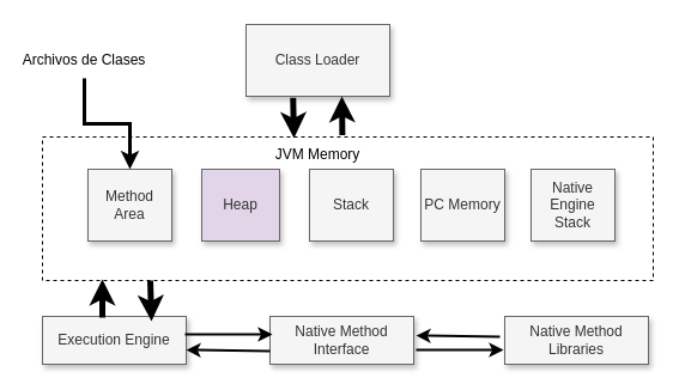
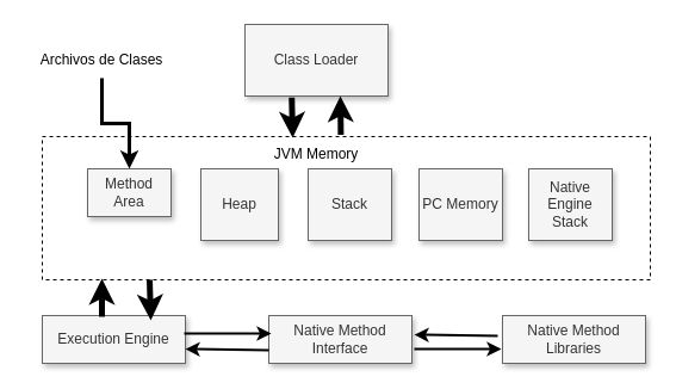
- <mxCell id="5" value="Archivos de Clases" style="text;html=1;align=center;verticalAlign=middle;whiteSpace=wrap;rounded=0;" vertex="1" parent="1"><mxGeometry x="5" y="35" width="130" height="30" as="geometry" /></mxCell>
+ <mxCell id="5" value="Archivos de Clases" style="text;html=1;align=center;verticalAlign=middle;whiteSpace=wrap;rounded=0;" vertex="1" parent="1"><mxGeometry x="20" y="35" width="130" height="30" as="geometry" /></mxCell>
- <mxCell id="7" value="Method Area" style="rounded=0;whiteSpace=wrap;html=1;fillColor=#f5f5f5;fontColor=#333333;strokeColor=#666666;shadow=1;" vertex="1" parent="1"><mxGeometry x="73" y="141" width="70" height="60" as="geometry" /></mxCell>
+ <mxCell id="7" value="Method Area" style="rounded=0;whiteSpace=wrap;html=1;fillColor=#f5f5f5;fontColor=#333333;strokeColor=#666666;shadow=1;" vertex="1" parent="1"><mxGeometry x="73" y="141" width="70" height="40" as="geometry" /></mxCell>
- <mxCell id="6" value="Heap" style="rounded=0;whiteSpace=wrap;html=1;fillColor=#e1d5e7;fontColor=#333333;strokeColor=#666666;shadow=1;" vertex="1" parent="1"><mxGeometry x="168" y="141" width="65" height="60" as="geometry" /></mxCell>
+ <mxCell id="6" value="Heap" style="rounded=0;whiteSpace=wrap;html=1;fillColor=#f5f5f5;fontColor=#333333;strokeColor=#666666;shadow=1;" vertex="1" parent="1"><mxGeometry x="168" y="141" width="65" height="60" as="geometry" /></mxCell>
